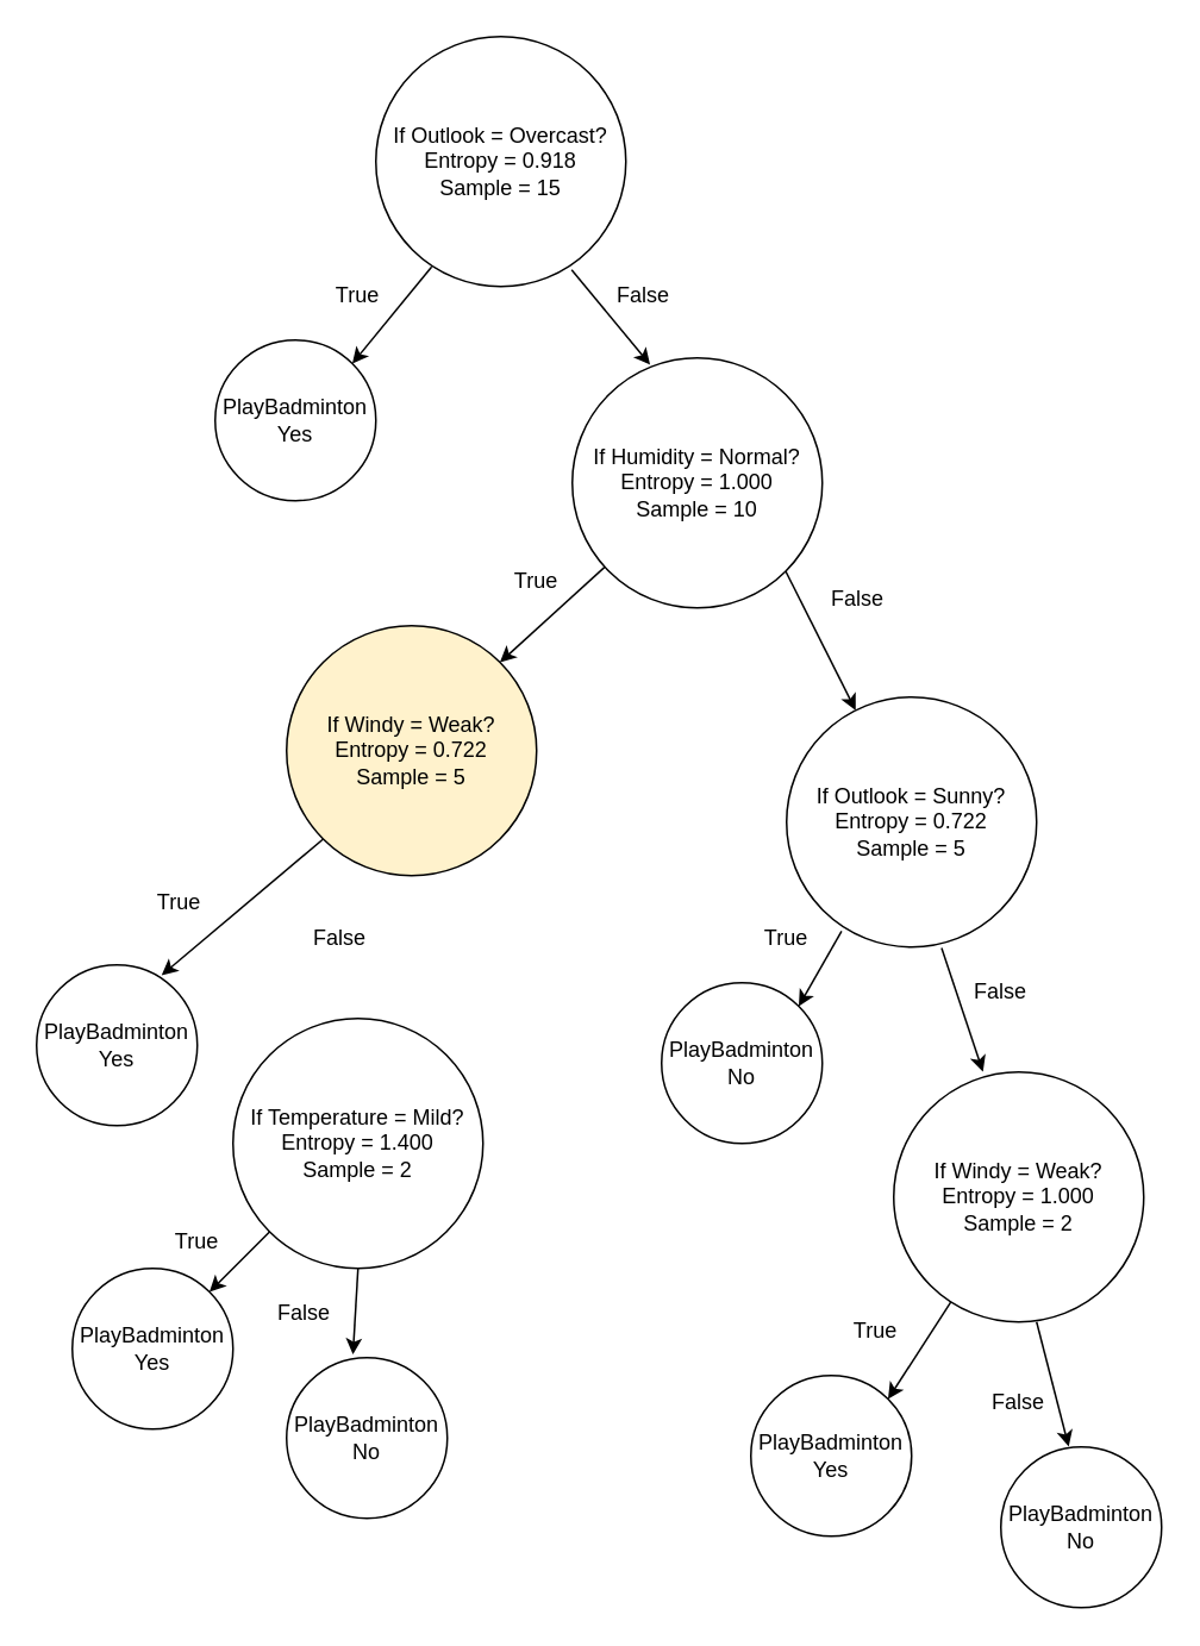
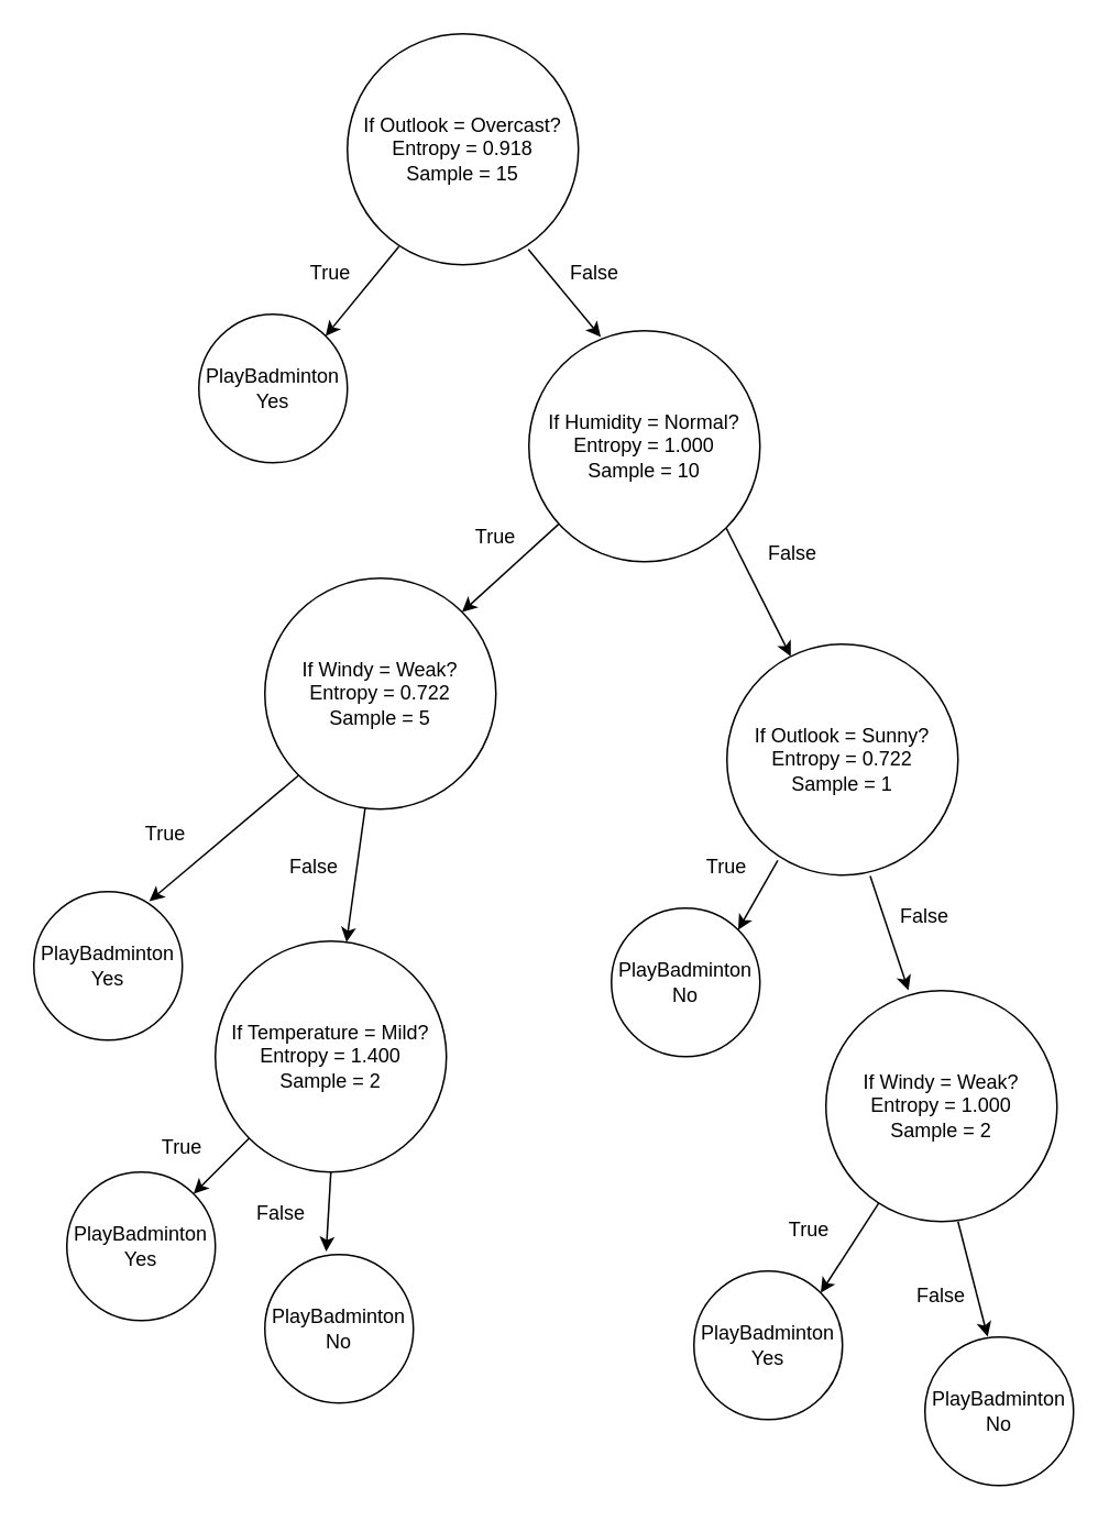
- <mxCell id="9" value="If Windy = Weak?&lt;br&gt;Entropy = 0.722&lt;br&gt;Sample = 5" style="ellipse;whiteSpace=wrap;html=1;aspect=fixed;fillColor=#fff2cc;" vertex="1" parent="1"><mxGeometry x="160" y="350" width="140" height="140" as="geometry" /></mxCell>
+ <mxCell id="9" value="If Windy = Weak?&lt;br&gt;Entropy = 0.722&lt;br&gt;Sample = 5" style="ellipse;whiteSpace=wrap;html=1;aspect=fixed;" vertex="1" parent="1"><mxGeometry x="160" y="350" width="140" height="140" as="geometry" /></mxCell>
- <mxCell id="24" value="If Outlook = Sunny?&lt;br&gt;Entropy = 0.722&lt;br&gt;Sample = 5" style="ellipse;whiteSpace=wrap;html=1;aspect=fixed;" vertex="1" parent="1"><mxGeometry x="440" y="390" width="140" height="140" as="geometry" /></mxCell>
+ <mxCell id="24" value="If Outlook = Sunny?&lt;br&gt;Entropy = 0.722&lt;br&gt;Sample = 1" style="ellipse;whiteSpace=wrap;html=1;aspect=fixed;" vertex="1" parent="1"><mxGeometry x="440" y="390" width="140" height="140" as="geometry" /></mxCell>
+ <mxCell id="16" value="" style="endArrow=classic;html=1;rounded=0;" edge="1" parent="1" source="9" target="15"><mxGeometry width="50" height="50" relative="1" as="geometry"><mxPoint x="210" y="500" as="sourcePoint" /><mxPoint x="300" y="660" as="targetPoint" /></mxGeometry></mxCell>
